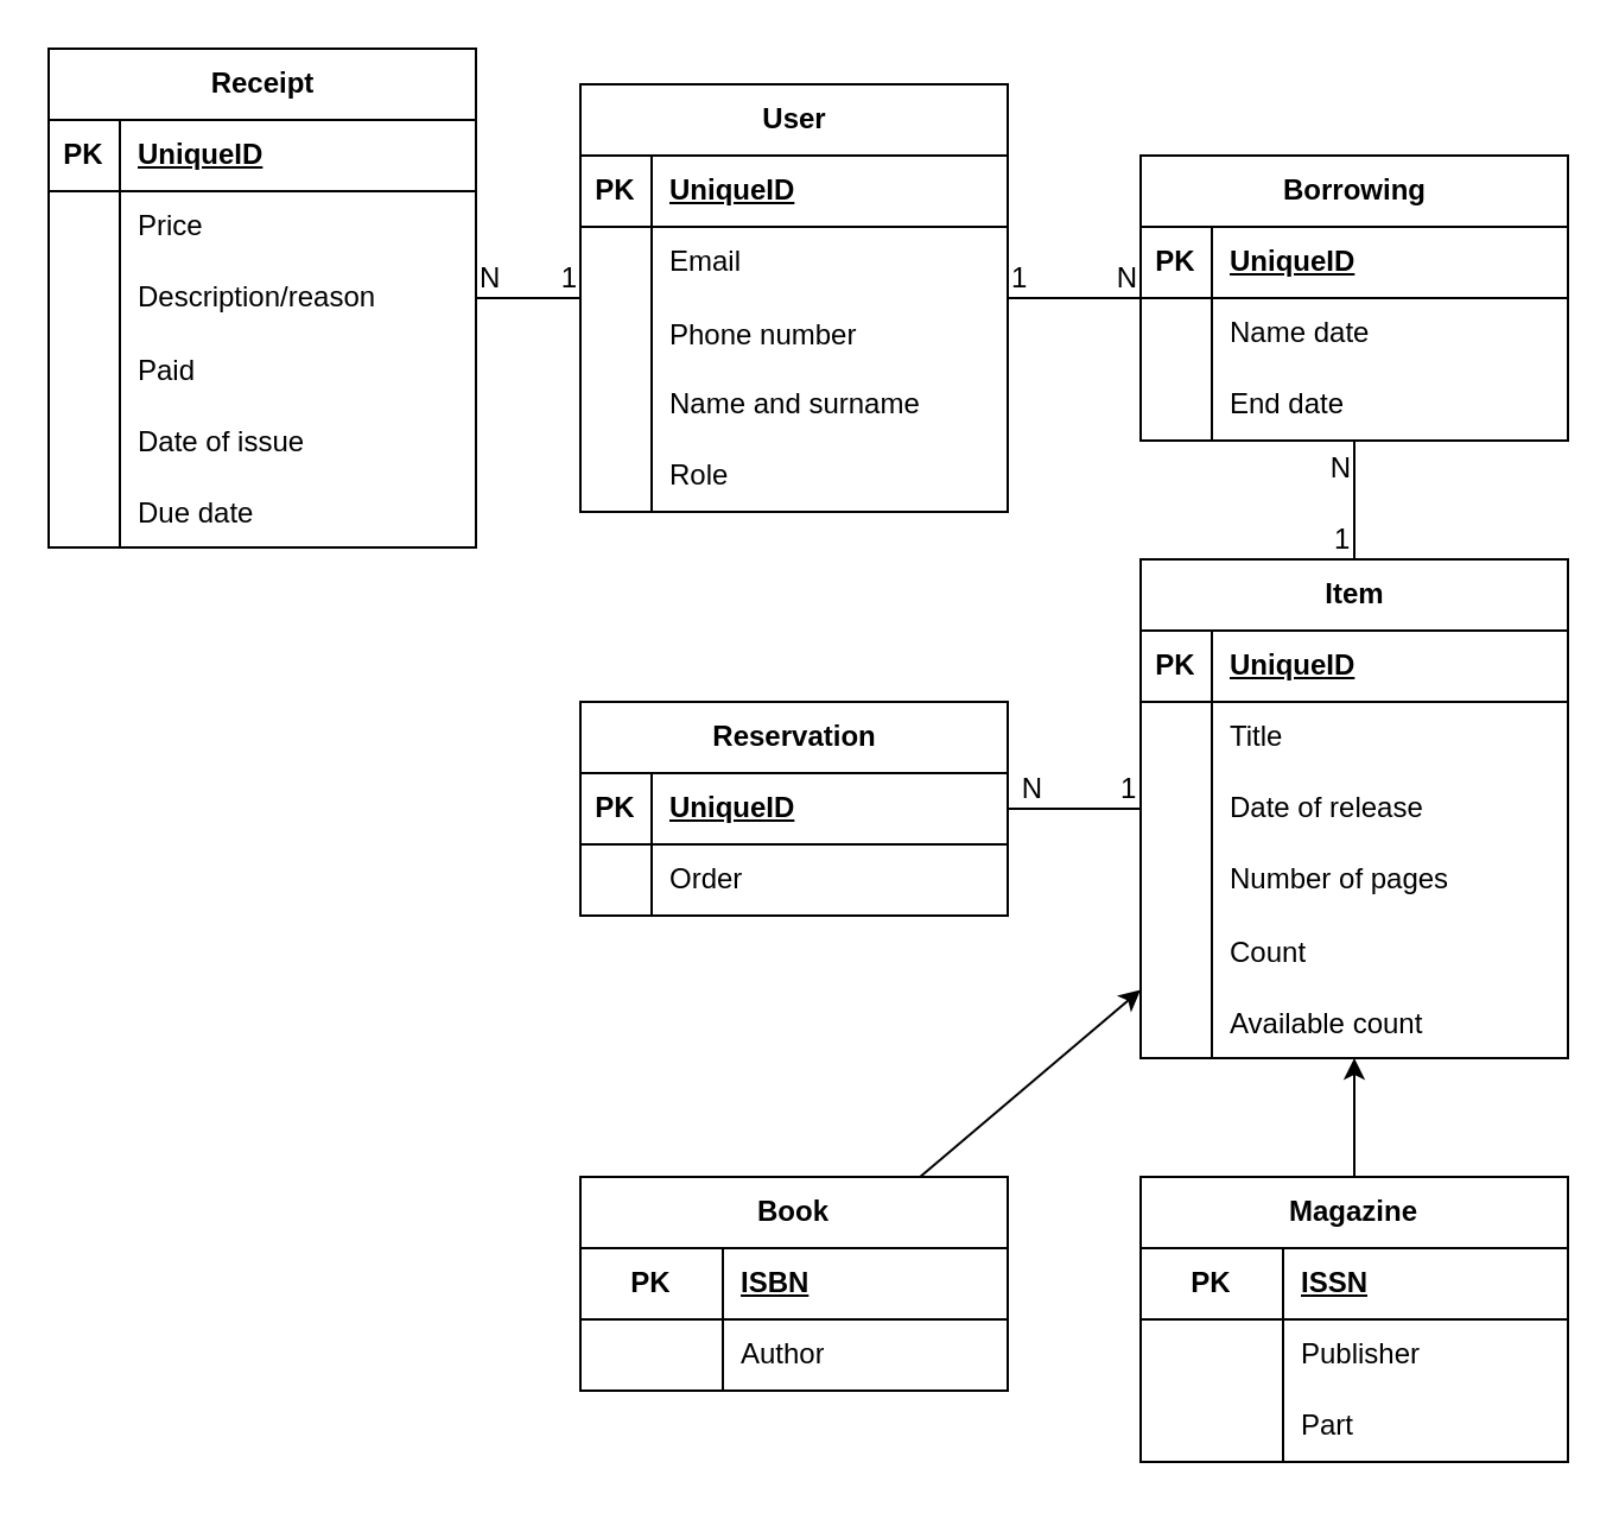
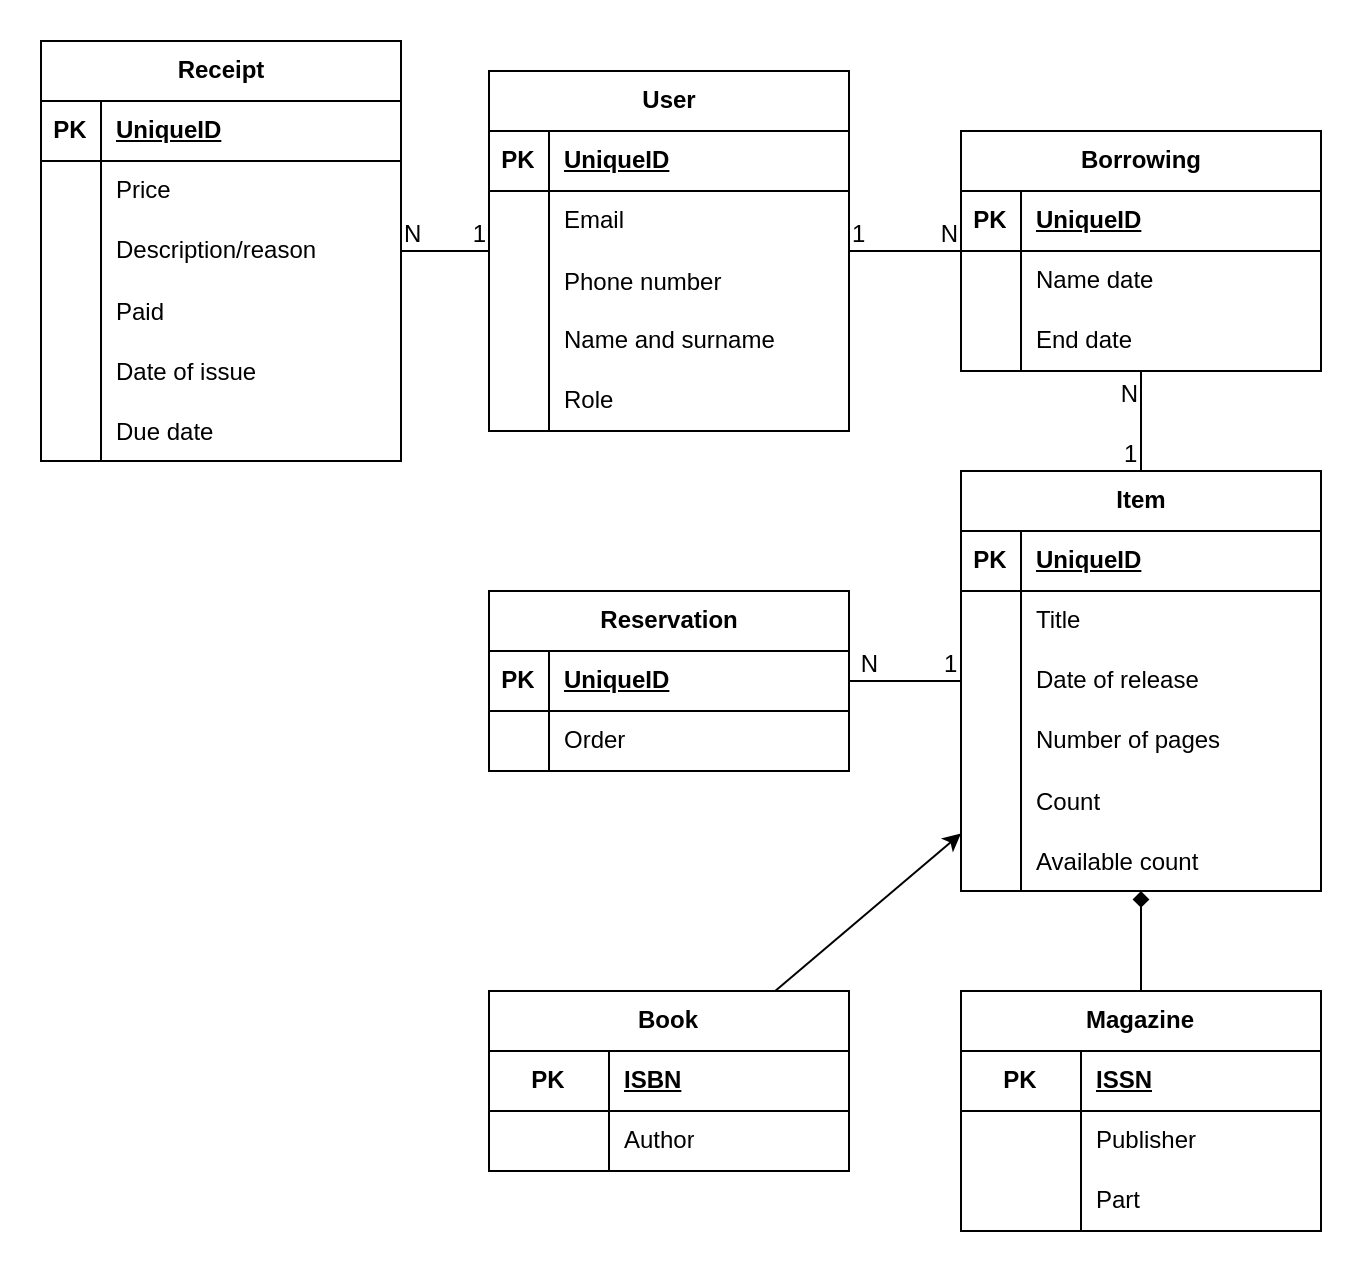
- <mxCell id="86" value="" style="endArrow=classic;html=1;rounded=0;" edge="1" parent="1" source="87" target="38"><mxGeometry width="50" height="50" relative="1" as="geometry"><mxPoint x="610" y="465" as="sourcePoint" /><mxPoint x="400" y="425" as="targetPoint" /></mxGeometry></mxCell>
+ <mxCell id="86" value="" style="endArrow=diamond;html=1;rounded=0;" edge="1" parent="1" source="87" target="38"><mxGeometry width="50" height="50" relative="1" as="geometry"><mxPoint x="610" y="465" as="sourcePoint" /><mxPoint x="400" y="425" as="targetPoint" /></mxGeometry></mxCell>
